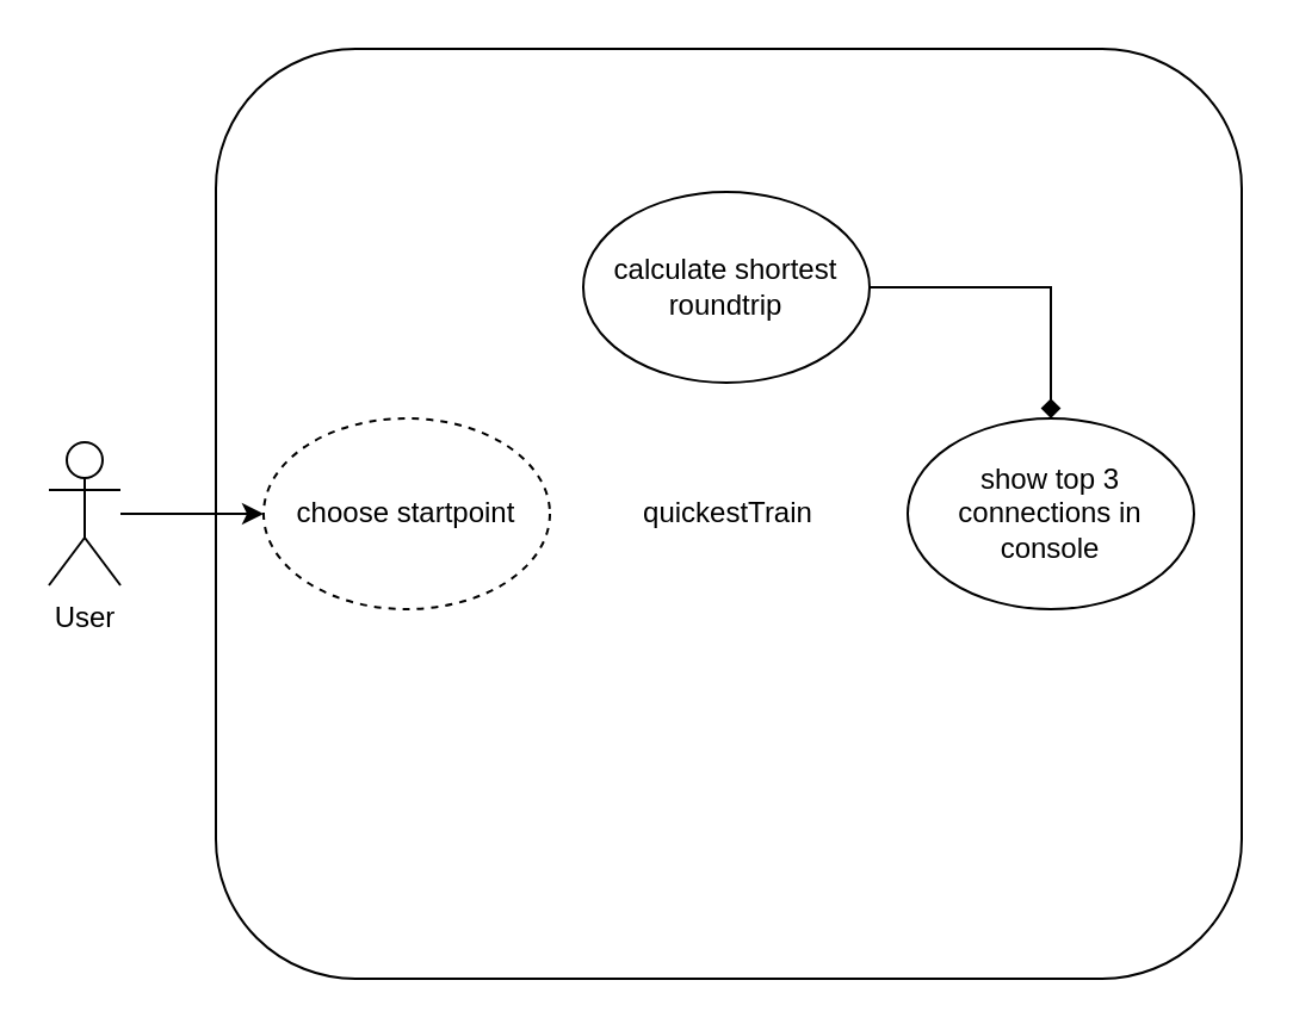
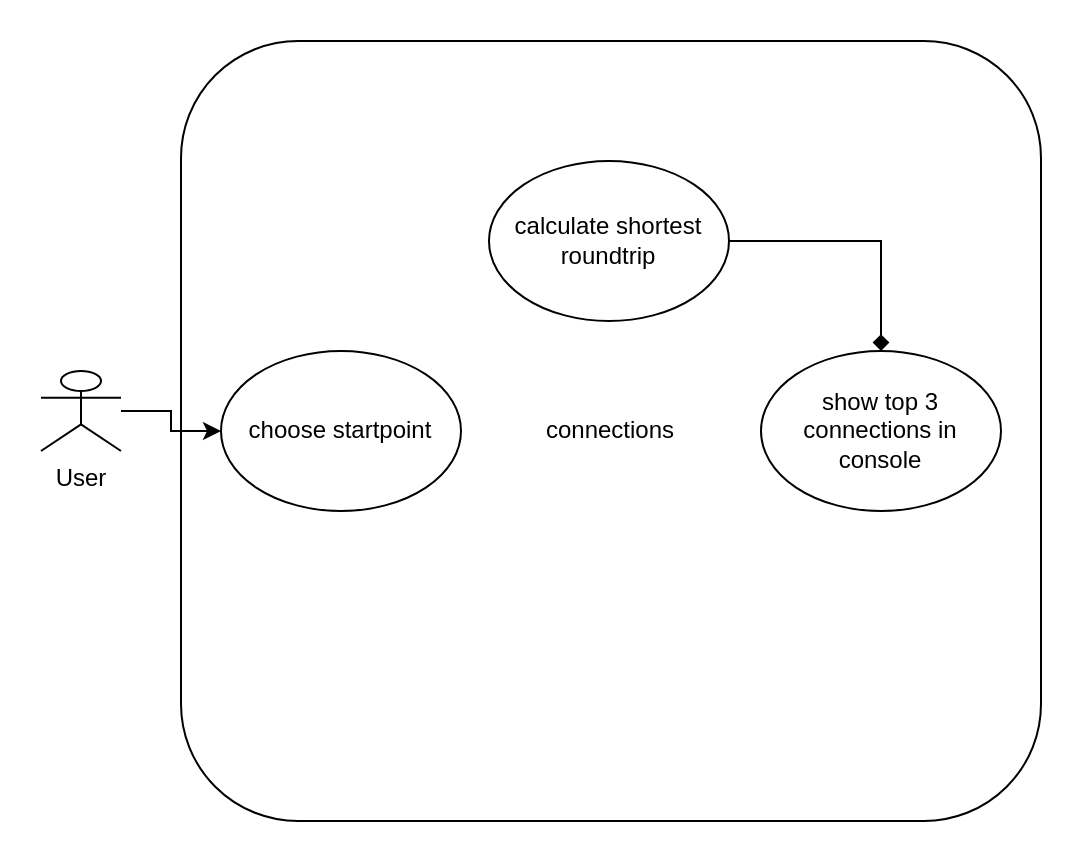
- <mxCell id="4" value="User" style="shape=umlActor;html=1;verticalLabelPosition=bottom;verticalAlign=top;align=center;fontColor=default;strokeColor=default;fillColor=default;" vertex="1" parent="1"><mxGeometry x="20" y="185" width="30" height="60" as="geometry" /></mxCell>
+ <mxCell id="4" value="User" style="shape=umlActor;html=1;verticalLabelPosition=bottom;verticalAlign=top;align=center;fontColor=default;strokeColor=default;fillColor=default;" vertex="1" parent="1"><mxGeometry x="20" y="185" width="40" height="40" as="geometry" /></mxCell>
- <mxCell id="5" value="choose startpoint" style="ellipse;whiteSpace=wrap;html=1;fontColor=default;strokeColor=default;fillColor=default;dashed=1;" vertex="1" parent="1"><mxGeometry x="110" y="175" width="120" height="80" as="geometry" /></mxCell>
+ <mxCell id="5" value="choose startpoint" style="ellipse;whiteSpace=wrap;html=1;fontColor=default;strokeColor=default;fillColor=default;" vertex="1" parent="1"><mxGeometry x="110" y="175" width="120" height="80" as="geometry" /></mxCell>
- <mxCell id="2" value="quickestTrain" style="rounded=1;whiteSpace=wrap;html=1;fillColor=default;strokeColor=default;fontColor=default;" vertex="1" parent="1"><mxGeometry x="90" y="20" width="430" height="390" as="geometry" /></mxCell>
+ <mxCell id="2" value="connections" style="rounded=1;whiteSpace=wrap;html=1;fillColor=default;strokeColor=default;fontColor=default;" vertex="1" parent="1"><mxGeometry x="90" y="20" width="430" height="390" as="geometry" /></mxCell>
